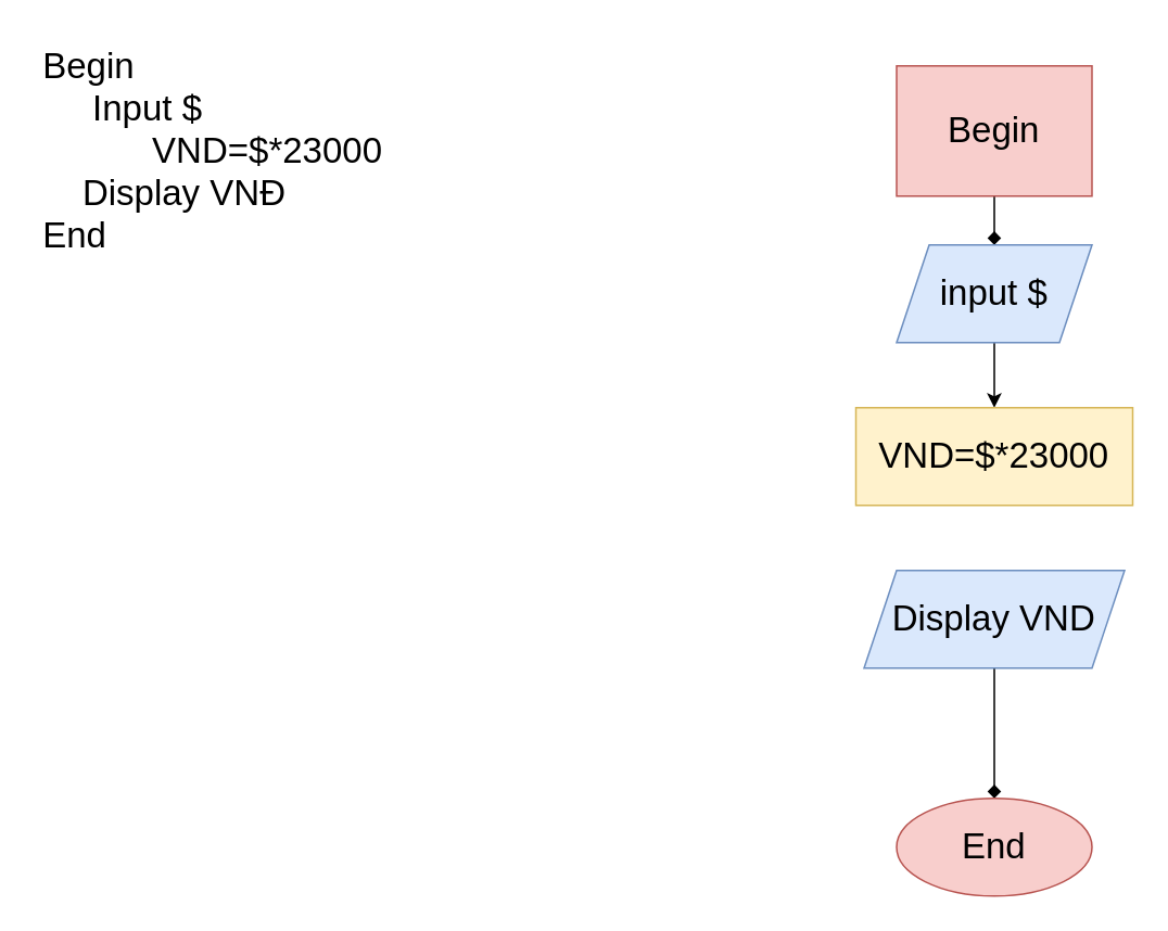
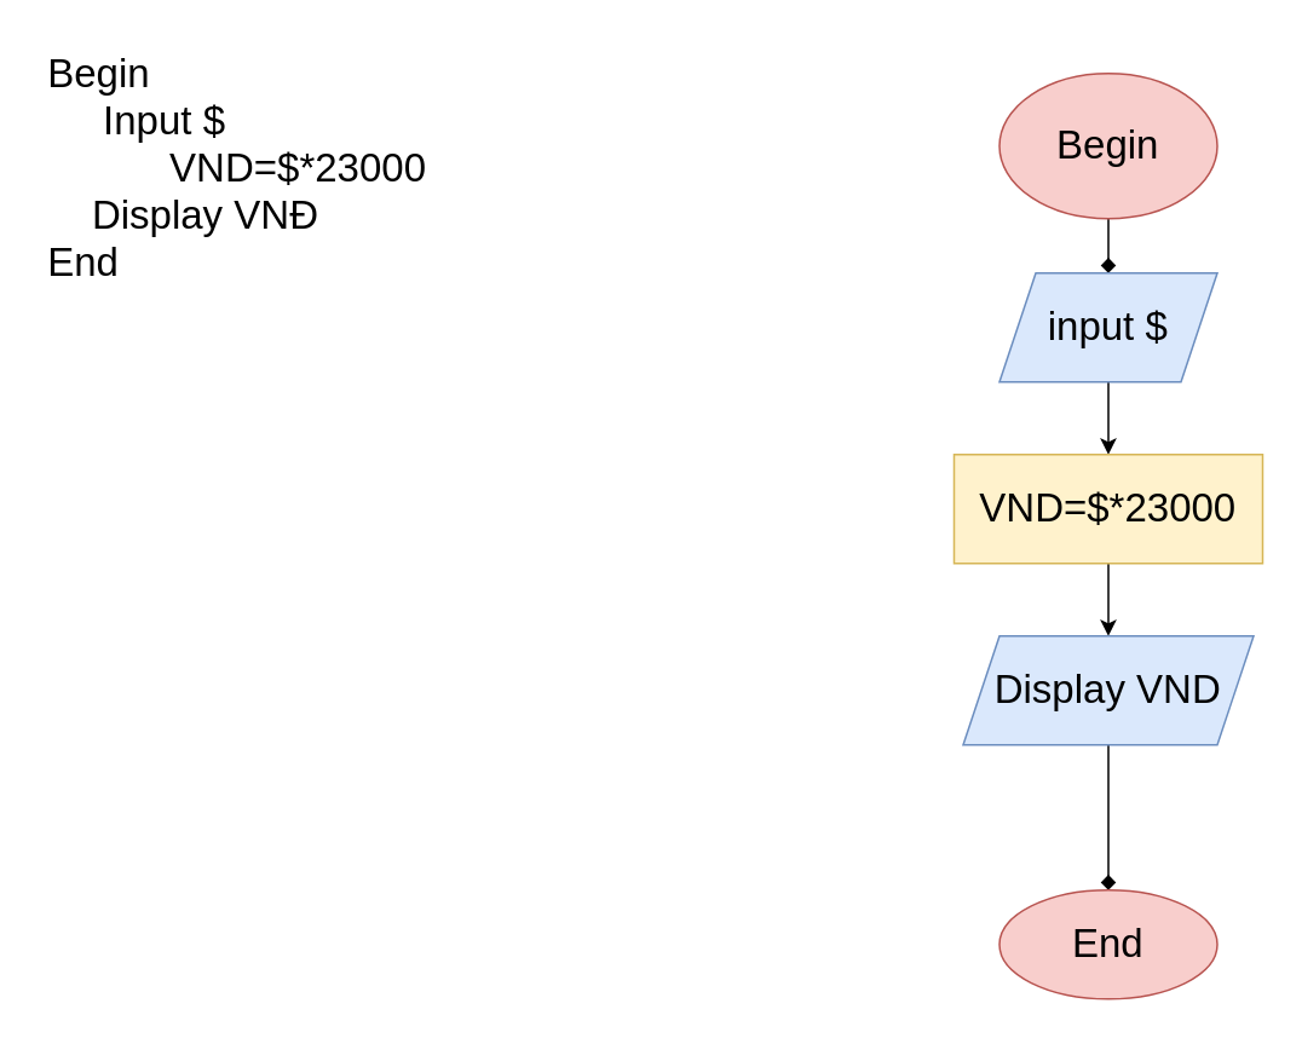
- <mxCell id="4" value="Begin" style="whiteSpace=wrap;html=1;fontSize=22;fillColor=#f8cecc;strokeColor=#b85450;rounded=0;" vertex="1" parent="1"><mxGeometry x="550" y="40" width="120" height="80" as="geometry" /></mxCell>
+ <mxCell id="4" value="Begin" style="ellipse;whiteSpace=wrap;html=1;fontSize=22;fillColor=#f8cecc;strokeColor=#b85450;" vertex="1" parent="1"><mxGeometry x="550" y="40" width="120" height="80" as="geometry" /></mxCell>
+ <mxCell id="7" value="" style="edgeStyle=orthogonalEdgeStyle;rounded=0;orthogonalLoop=1;jettySize=auto;html=1;fontSize=22;" edge="1" parent="1" source="8" target="10"><mxGeometry relative="1" as="geometry" /></mxCell>
